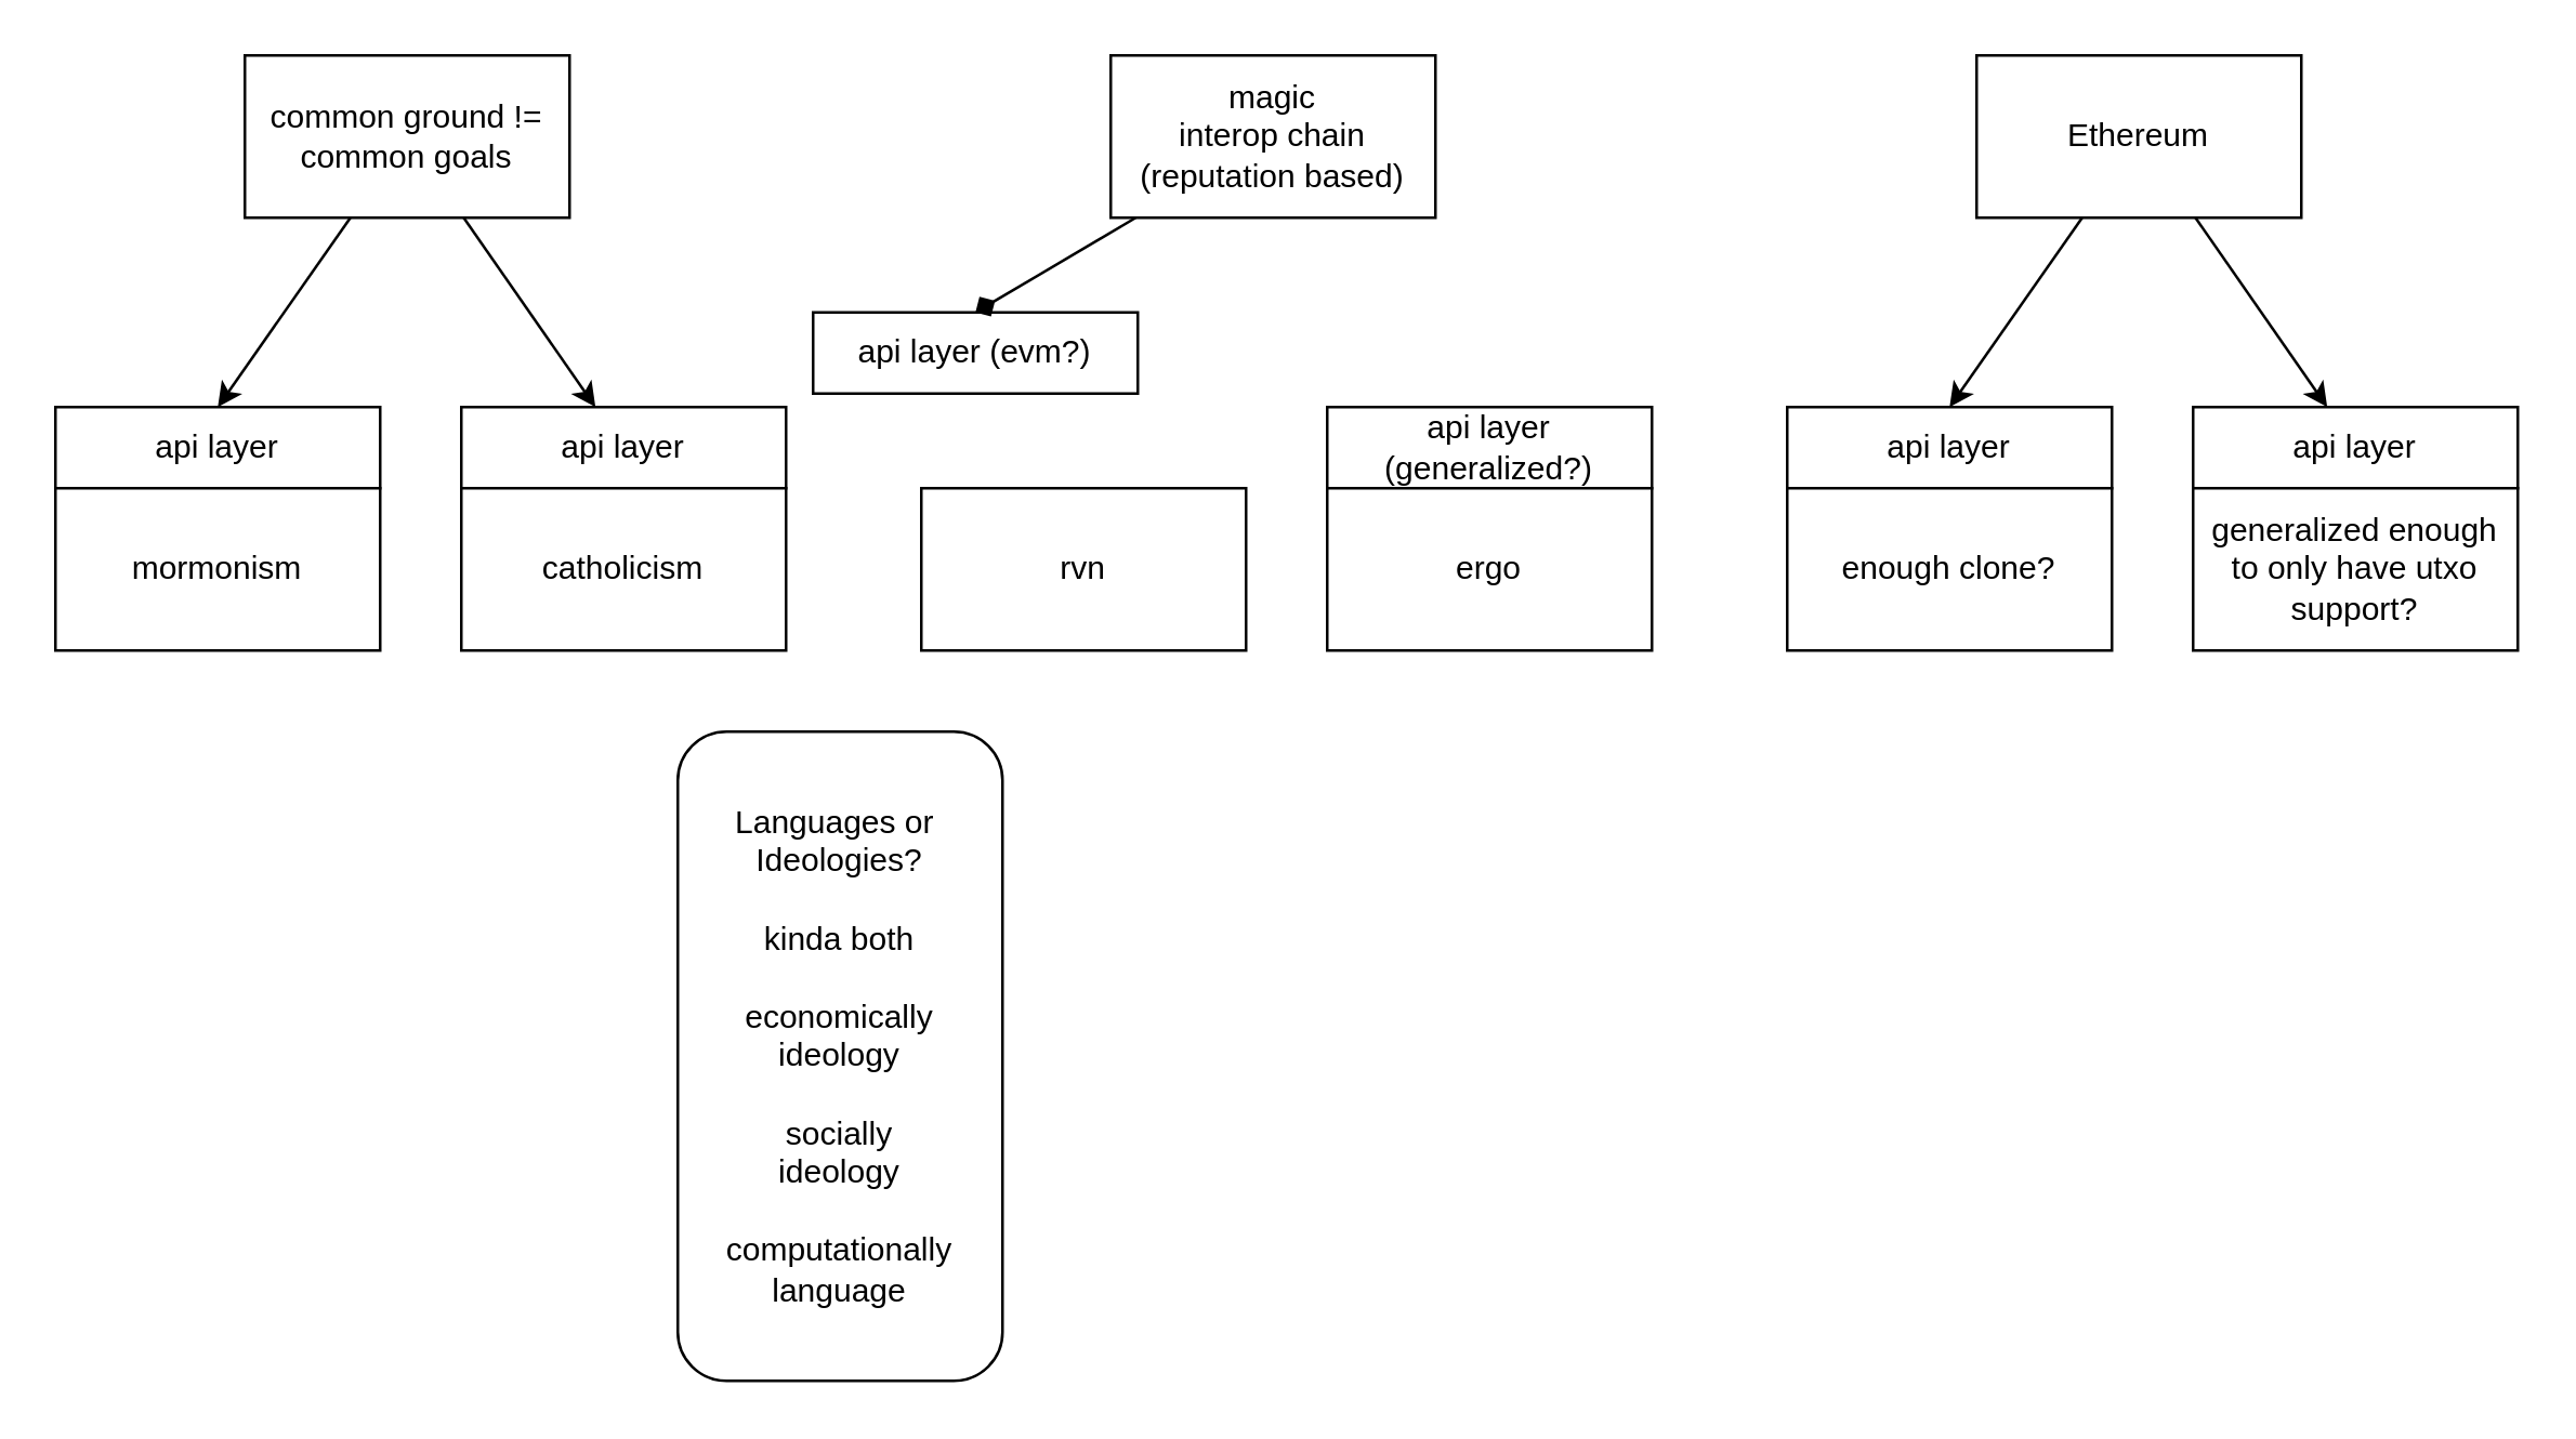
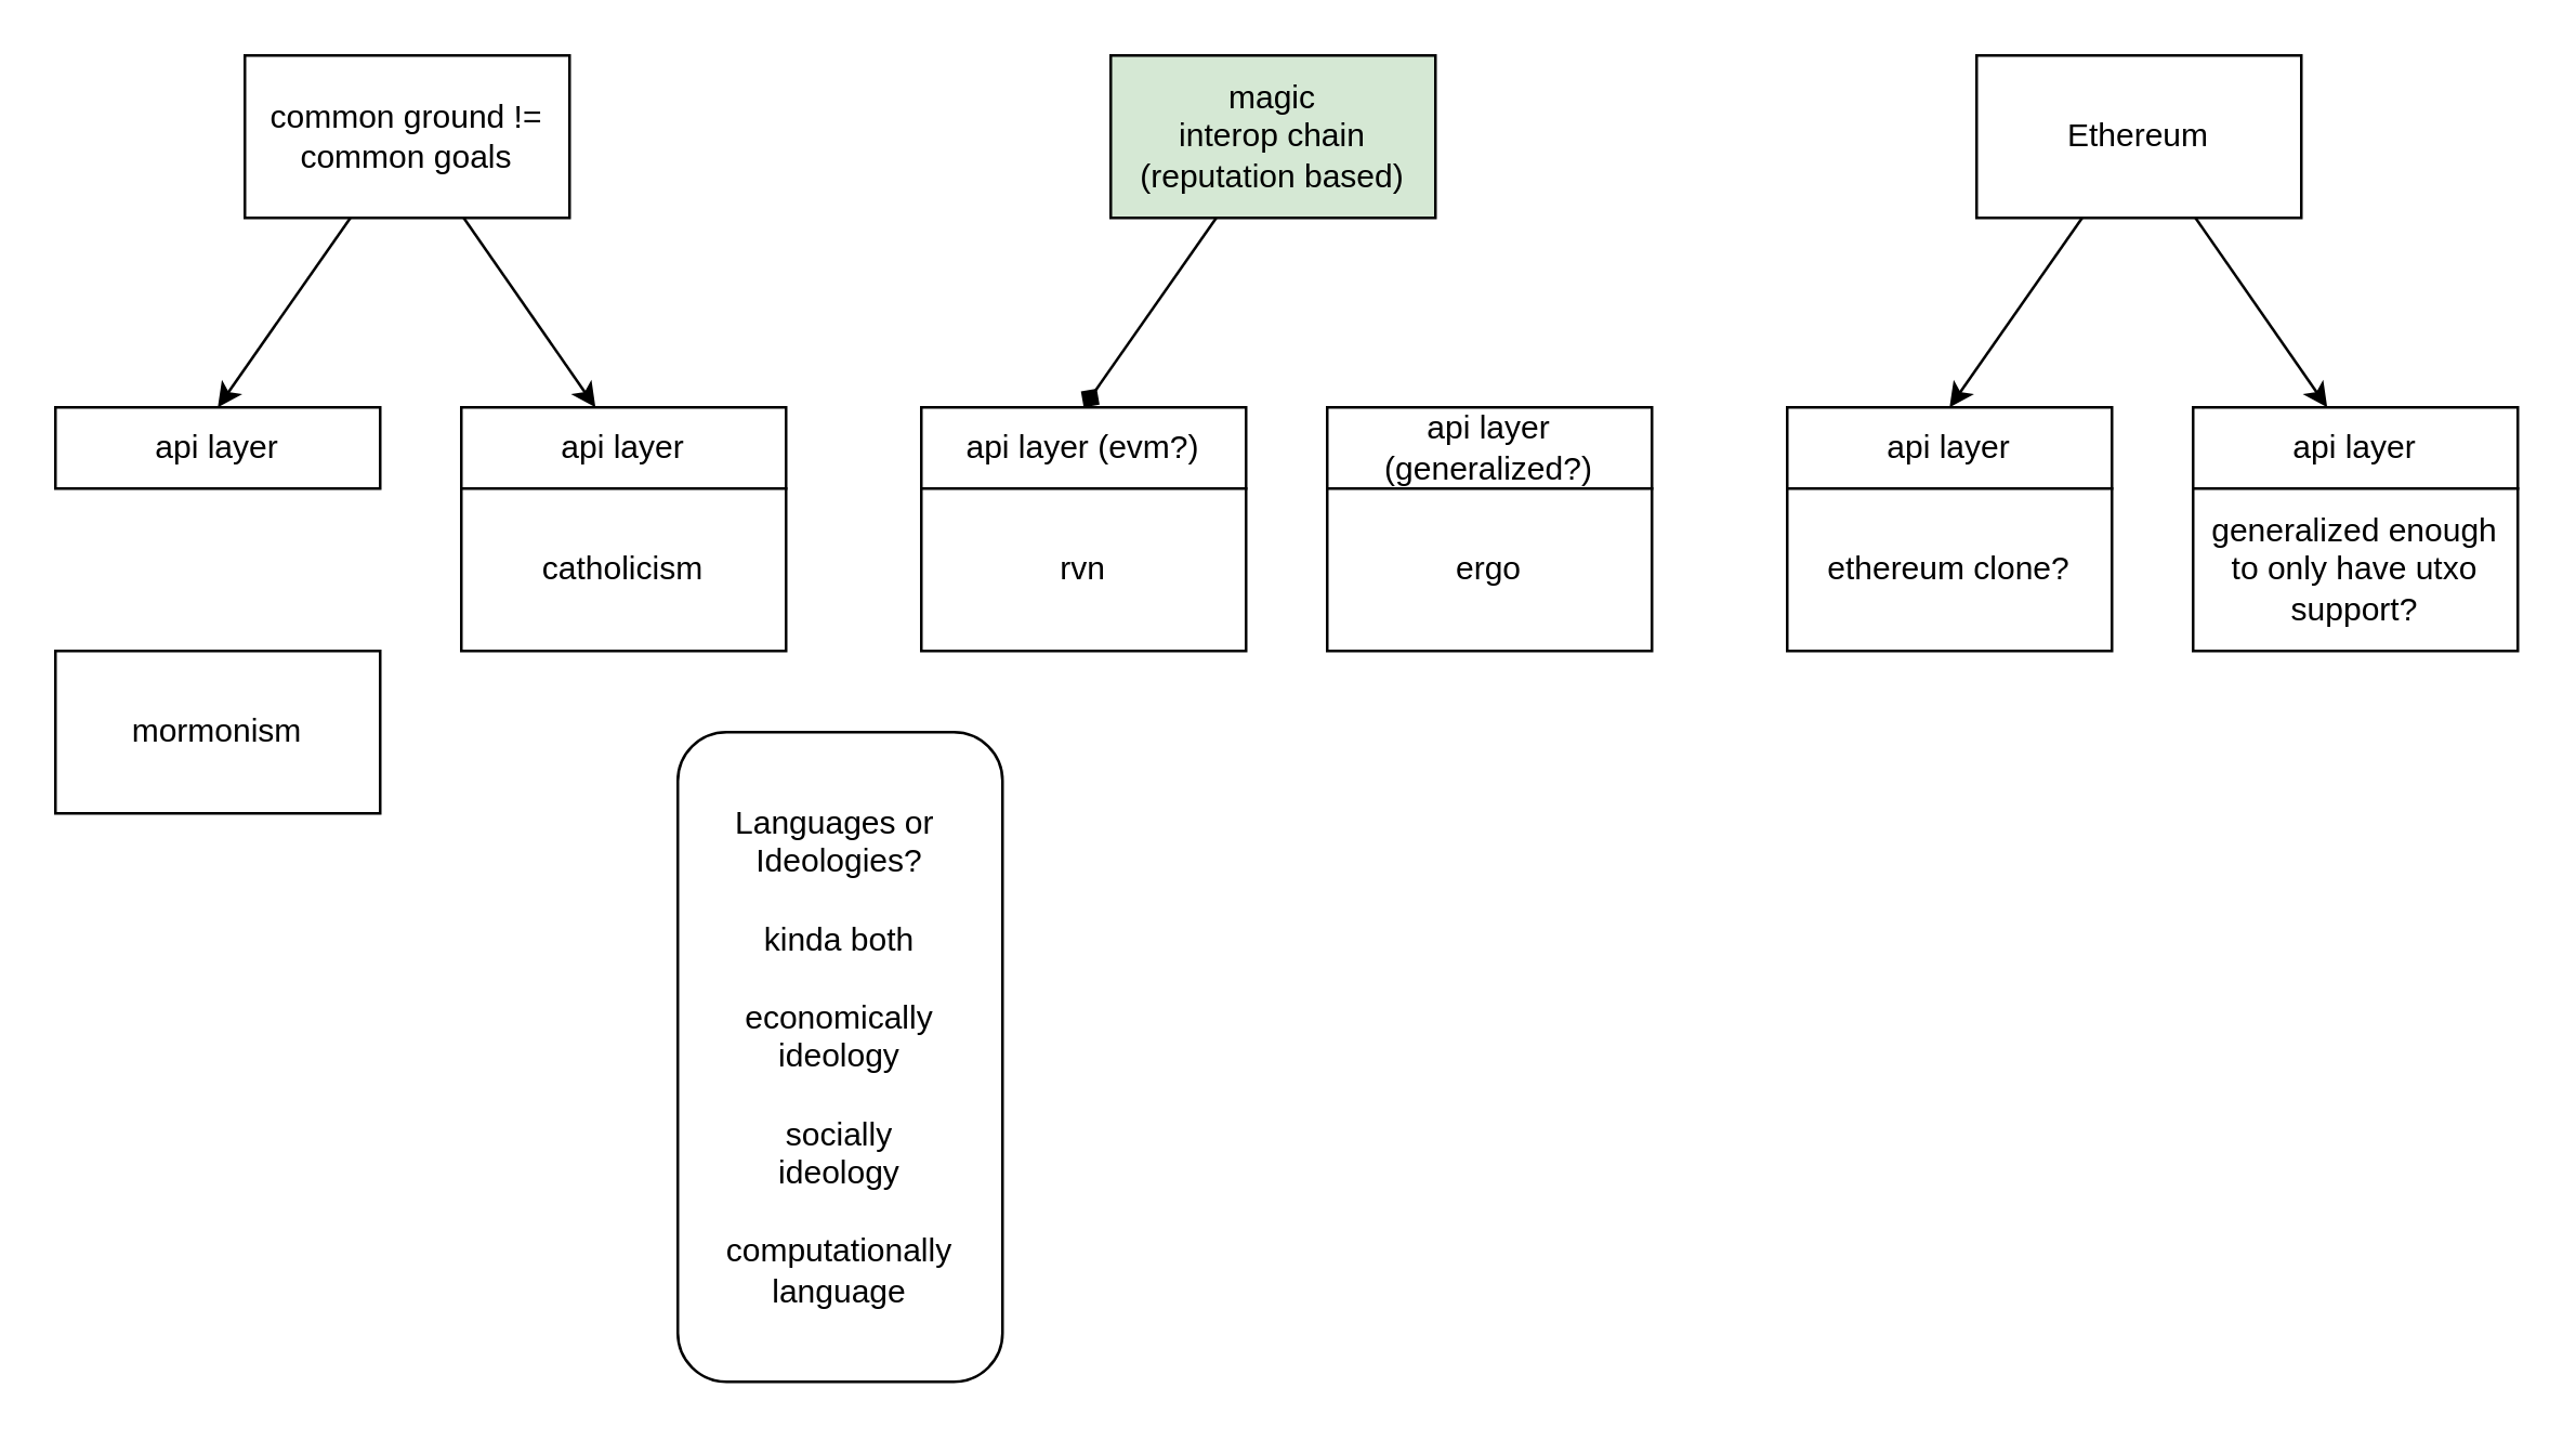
- <mxCell id="7" value="magic&lt;br&gt;interop chain&lt;br&gt;(reputation based)" style="rounded=0;whiteSpace=wrap;html=1;" vertex="1" parent="1"><mxGeometry x="410" y="20" width="120" height="60" as="geometry" /></mxCell>
+ <mxCell id="7" value="magic&lt;br&gt;interop chain&lt;br&gt;(reputation based)" style="rounded=0;whiteSpace=wrap;html=1;fillColor=#d5e8d4;" vertex="1" parent="1"><mxGeometry x="410" y="20" width="120" height="60" as="geometry" /></mxCell>
- <mxCell id="2" value="api layer (evm?)" style="rounded=0;whiteSpace=wrap;html=1;" vertex="1" parent="1"><mxGeometry x="300" y="115" width="120" height="30" as="geometry" /></mxCell>
+ <mxCell id="2" value="api layer (evm?)" style="rounded=0;whiteSpace=wrap;html=1;" vertex="1" parent="1"><mxGeometry x="340" y="150" width="120" height="30" as="geometry" /></mxCell>
- <mxCell id="16" value="mormonism" style="rounded=0;whiteSpace=wrap;html=1;" vertex="1" parent="1"><mxGeometry x="20" y="180" width="120" height="60" as="geometry" /></mxCell>
+ <mxCell id="16" value="mormonism" style="rounded=0;whiteSpace=wrap;html=1;" vertex="1" parent="1"><mxGeometry x="20" y="240" width="120" height="60" as="geometry" /></mxCell>
- <mxCell id="9" value="enough clone?" style="rounded=0;whiteSpace=wrap;html=1;" vertex="1" parent="1"><mxGeometry x="660" y="180" width="120" height="60" as="geometry" /></mxCell>
+ <mxCell id="9" value="ethereum clone?" style="rounded=0;whiteSpace=wrap;html=1;" vertex="1" parent="1"><mxGeometry x="660" y="180" width="120" height="60" as="geometry" /></mxCell>
